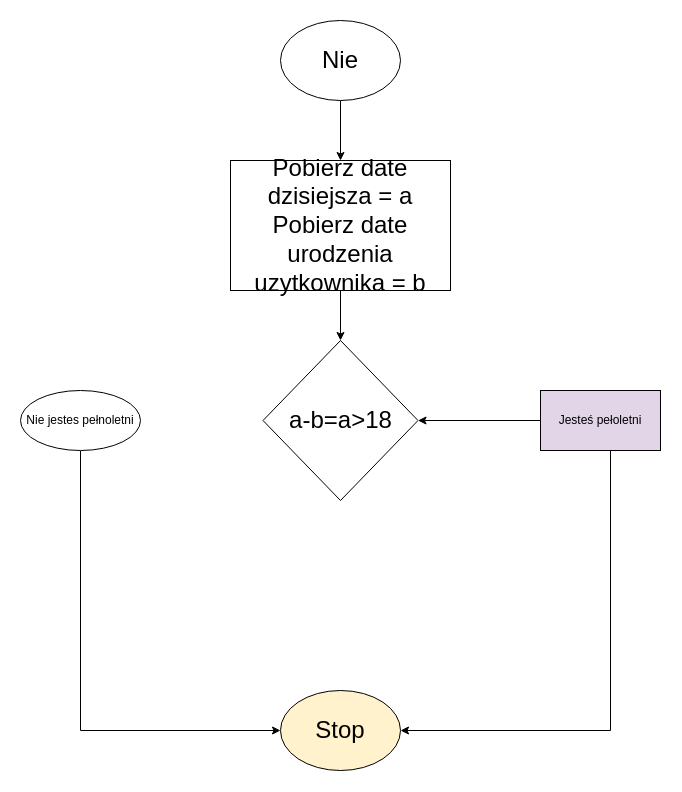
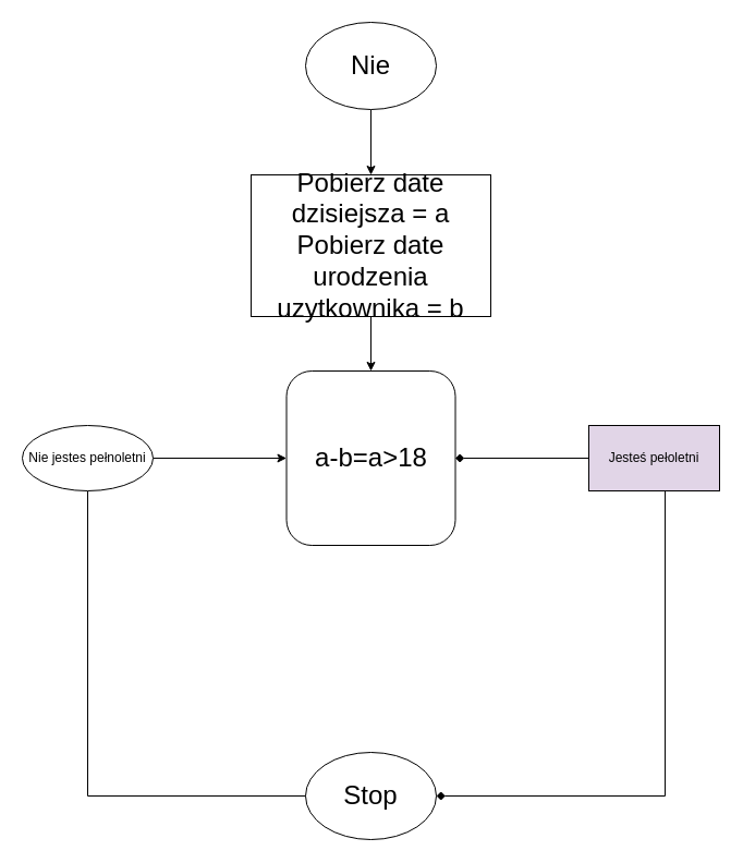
+ <mxCell id="8" style="edgeStyle=orthogonalEdgeStyle;rounded=0;orthogonalLoop=1;jettySize=auto;html=1;entryX=0;entryY=0.5;entryDx=0;entryDy=0;" edge="1" parent="1" source="10" target="7"><mxGeometry relative="1" as="geometry" /></mxCell>
- <mxCell id="7" value="&lt;font style=&quot;font-size: 24px;&quot;&gt;a-b=&lt;/font&gt;&lt;font style=&quot;font-size: 24px;&quot;&gt;a&amp;gt;18&lt;/font&gt;" style="rhombus;whiteSpace=wrap;html=1;" vertex="1" parent="1"><mxGeometry x="262.5" y="340" width="155" height="160" as="geometry" /></mxCell>
+ <mxCell id="7" value="&lt;font style=&quot;font-size: 24px;&quot;&gt;a-b=&lt;/font&gt;&lt;font style=&quot;font-size: 24px;&quot;&gt;a&amp;gt;18&lt;/font&gt;" style="whiteSpace=wrap;html=1;rounded=1;" vertex="1" parent="1"><mxGeometry x="262.5" y="340" width="155" height="160" as="geometry" /></mxCell>
- <mxCell id="11" style="edgeStyle=orthogonalEdgeStyle;rounded=0;orthogonalLoop=1;jettySize=auto;html=1;entryX=1;entryY=0.5;entryDx=0;entryDy=0;" edge="1" parent="1" source="13" target="7"><mxGeometry relative="1" as="geometry" /></mxCell>
+ <mxCell id="11" style="edgeStyle=orthogonalEdgeStyle;rounded=0;orthogonalLoop=1;jettySize=auto;html=1;entryX=1;entryY=0.5;entryDx=0;entryDy=0;endArrow=diamond;" edge="1" parent="1" source="13" target="7"><mxGeometry relative="1" as="geometry" /></mxCell>
- <mxCell id="9" style="edgeStyle=orthogonalEdgeStyle;rounded=0;orthogonalLoop=1;jettySize=auto;html=1;entryX=0;entryY=0.5;entryDx=0;entryDy=0;" edge="1" parent="1" source="10" target="2"><mxGeometry relative="1" as="geometry"><Array as="points"><mxPoint x="80" y="730" /></Array></mxGeometry></mxCell>
+ <mxCell id="9" style="edgeStyle=orthogonalEdgeStyle;rounded=0;orthogonalLoop=1;jettySize=auto;html=1;entryX=0;entryY=0.5;entryDx=0;entryDy=0;endArrow=none;" edge="1" parent="1" source="10" target="2"><mxGeometry relative="1" as="geometry"><Array as="points"><mxPoint x="80" y="730" /></Array></mxGeometry></mxCell>
- <mxCell id="2" value="&lt;font style=&quot;font-size: 24px;&quot;&gt;Stop&lt;/font&gt;" style="ellipse;whiteSpace=wrap;html=1;fillColor=#fff2cc;" vertex="1" parent="1"><mxGeometry x="280" y="690" width="120" height="80" as="geometry" /></mxCell>
+ <mxCell id="2" value="&lt;font style=&quot;font-size: 24px;&quot;&gt;Stop&lt;/font&gt;" style="ellipse;whiteSpace=wrap;html=1;" vertex="1" parent="1"><mxGeometry x="280" y="690" width="120" height="80" as="geometry" /></mxCell>
- <mxCell id="12" style="edgeStyle=orthogonalEdgeStyle;rounded=0;orthogonalLoop=1;jettySize=auto;html=1;entryX=1;entryY=0.5;entryDx=0;entryDy=0;" edge="1" parent="1" source="13" target="2"><mxGeometry relative="1" as="geometry"><Array as="points"><mxPoint x="610" y="730" /></Array></mxGeometry></mxCell>
+ <mxCell id="12" style="edgeStyle=orthogonalEdgeStyle;rounded=0;orthogonalLoop=1;jettySize=auto;html=1;entryX=1;entryY=0.5;entryDx=0;entryDy=0;endArrow=diamond;" edge="1" parent="1" source="13" target="2"><mxGeometry relative="1" as="geometry"><Array as="points"><mxPoint x="610" y="730" /></Array></mxGeometry></mxCell>
